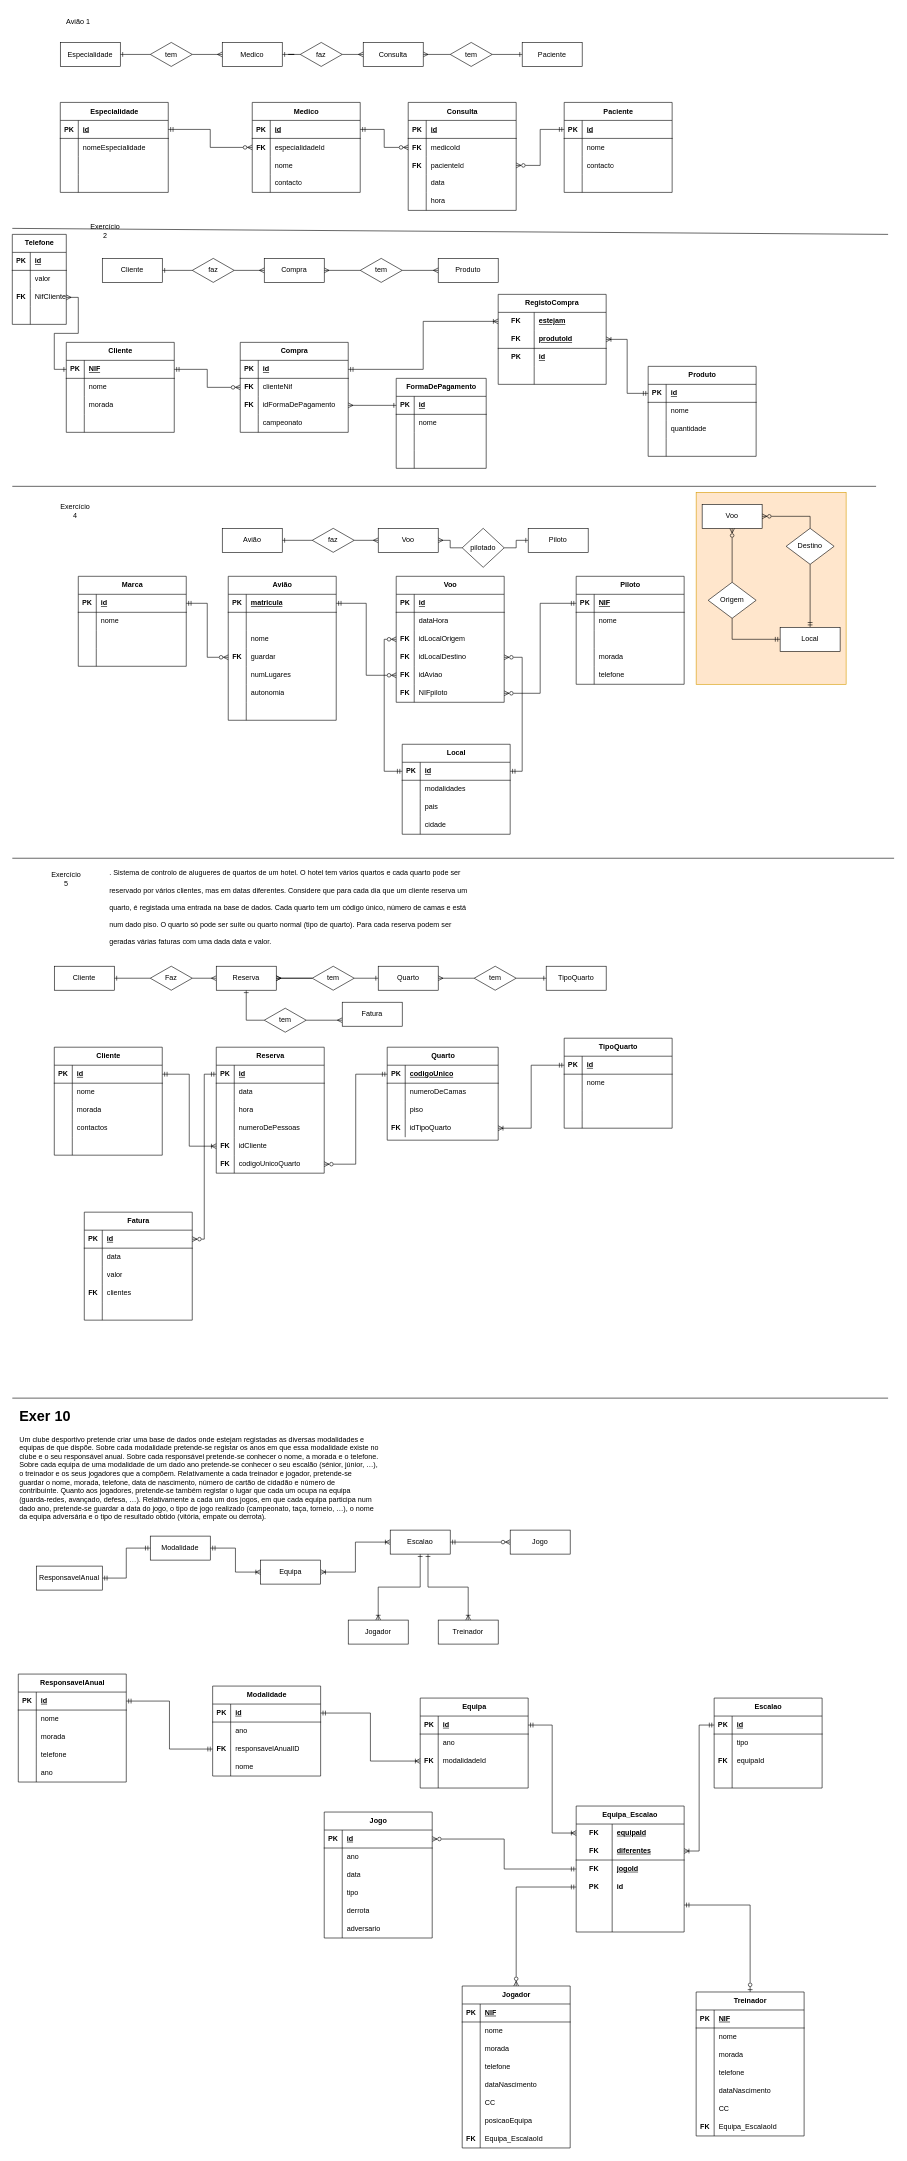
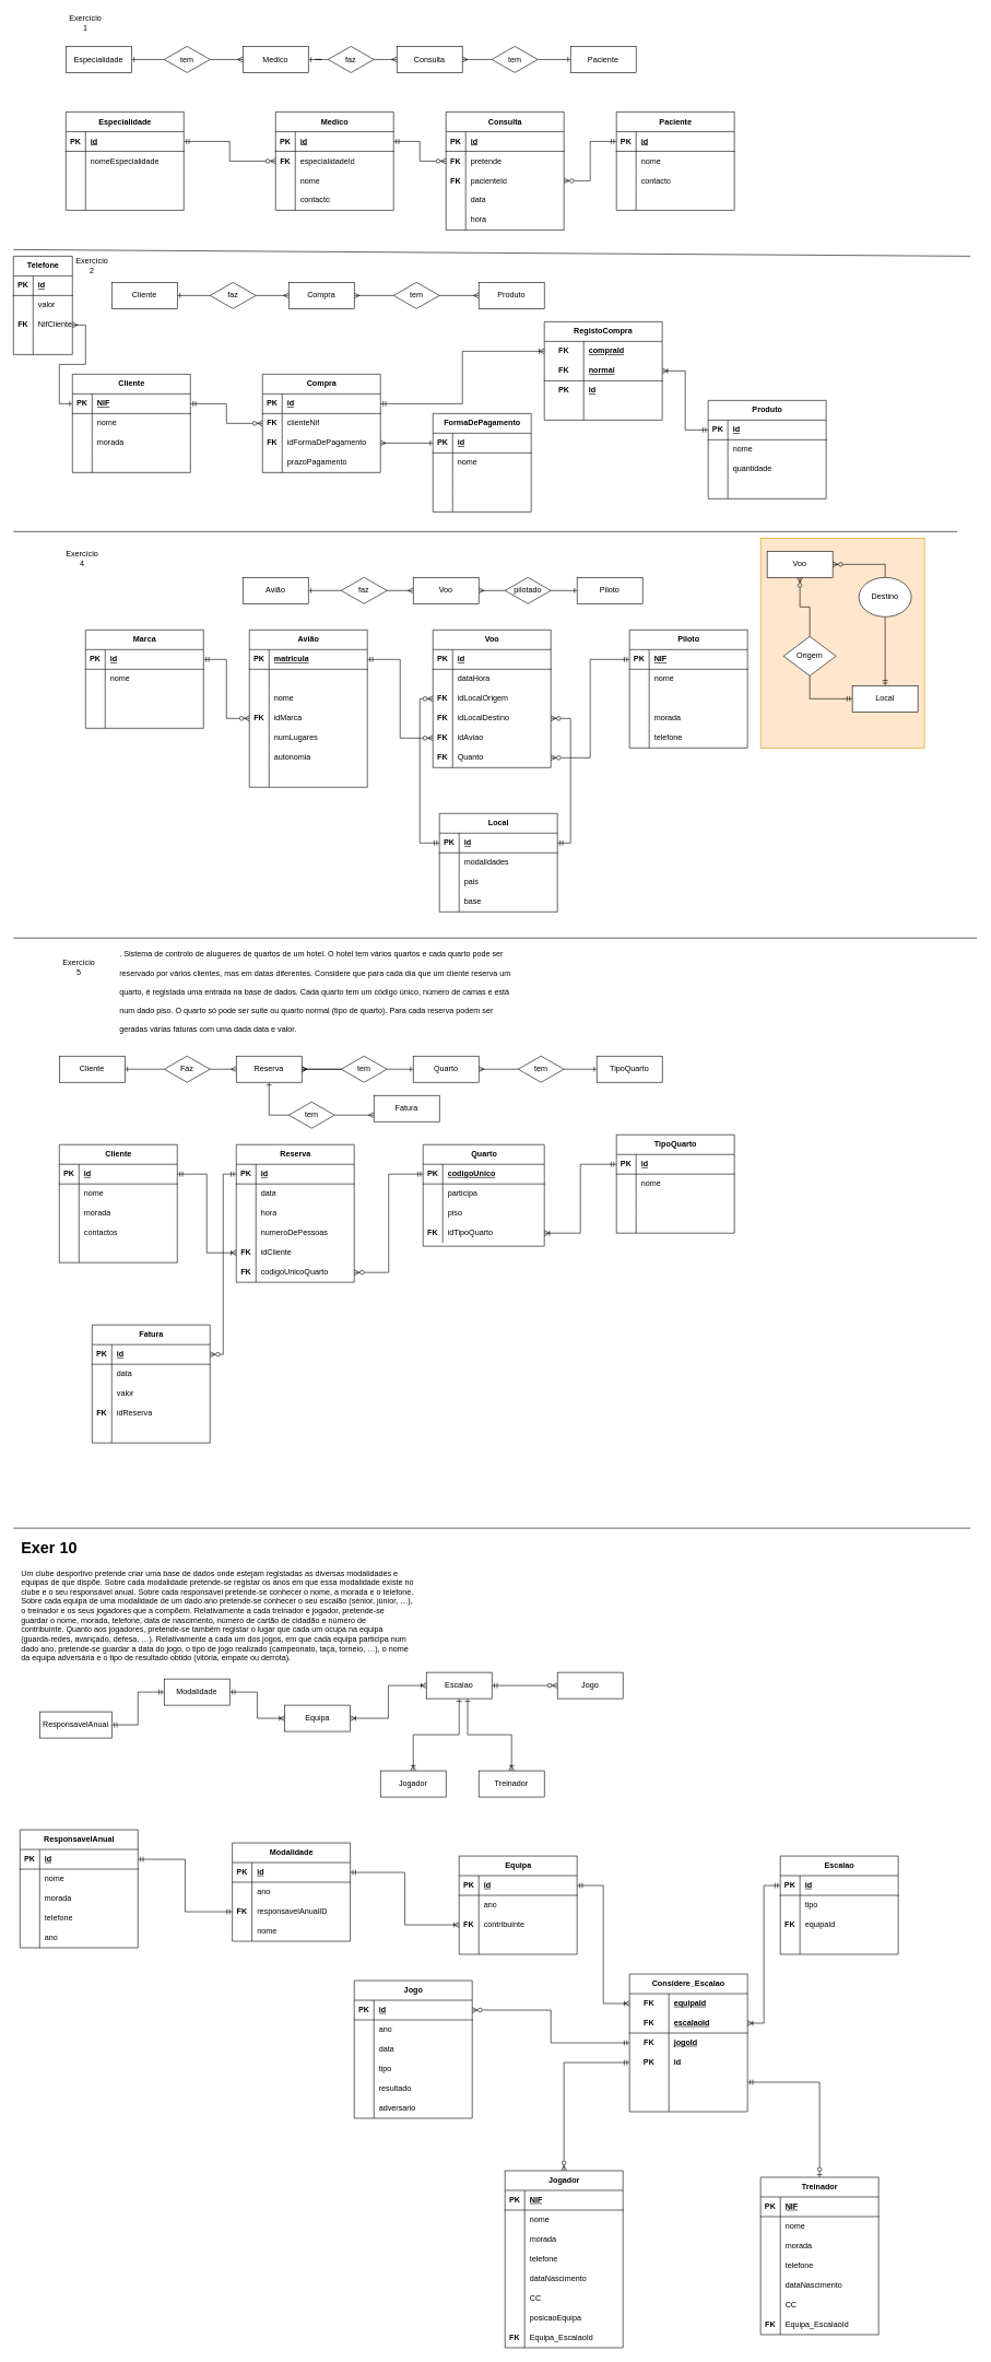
- <mxCell id="74" value="Avião 1" style="text;html=1;align=center;verticalAlign=middle;whiteSpace=wrap;rounded=0;" parent="3" vertex="1"><mxGeometry width="60" height="30" as="geometry" /></mxCell>
+ <mxCell id="74" value="Exercício 1" style="text;html=1;align=center;verticalAlign=middle;whiteSpace=wrap;rounded=0;" parent="3" vertex="1"><mxGeometry width="60" height="30" as="geometry" /></mxCell>
- <mxCell id="49" value="medicoId" style="shape=partialRectangle;connectable=0;fillColor=none;top=0;left=0;bottom=0;right=0;align=left;spacingLeft=6;overflow=hidden;whiteSpace=wrap;html=1;" parent="47" vertex="1"><mxGeometry x="30" width="150" height="30" as="geometry"><mxRectangle width="150" height="30" as="alternateBounds" /></mxGeometry></mxCell>
+ <mxCell id="49" value="pretende" style="shape=partialRectangle;connectable=0;fillColor=none;top=0;left=0;bottom=0;right=0;align=left;spacingLeft=6;overflow=hidden;whiteSpace=wrap;html=1;" parent="47" vertex="1"><mxGeometry x="30" width="150" height="30" as="geometry"><mxRectangle width="150" height="30" as="alternateBounds" /></mxGeometry></mxCell>
- <mxCell id="76" value="Exercício 2" style="text;html=1;align=center;verticalAlign=middle;whiteSpace=wrap;rounded=0;" parent="1" vertex="1"><mxGeometry x="145" y="370" width="60" height="30" as="geometry" /></mxCell>
+ <mxCell id="76" value="Exercício 2" style="text;html=1;align=center;verticalAlign=middle;whiteSpace=wrap;rounded=0;" parent="1" vertex="1"><mxGeometry x="110" y="390" width="60" height="30" as="geometry" /></mxCell>
- <mxCell id="128" value="estejam" style="shape=partialRectangle;connectable=0;fillColor=none;top=0;left=0;bottom=0;right=0;align=left;spacingLeft=6;fontStyle=5;overflow=hidden;html=1;whiteSpace=wrap;" parent="126" vertex="1"><mxGeometry x="60" width="120" height="30" as="geometry"><mxRectangle width="120" height="30" as="alternateBounds" /></mxGeometry></mxCell>
+ <mxCell id="128" value="compraId" style="shape=partialRectangle;connectable=0;fillColor=none;top=0;left=0;bottom=0;right=0;align=left;spacingLeft=6;fontStyle=5;overflow=hidden;html=1;whiteSpace=wrap;" parent="126" vertex="1"><mxGeometry x="60" width="120" height="30" as="geometry"><mxRectangle width="120" height="30" as="alternateBounds" /></mxGeometry></mxCell>
- <mxCell id="131" value="produtoId" style="shape=partialRectangle;connectable=0;fillColor=none;top=0;left=0;bottom=0;right=0;align=left;spacingLeft=6;fontStyle=5;overflow=hidden;html=1;whiteSpace=wrap;" parent="129" vertex="1"><mxGeometry x="60" width="120" height="30" as="geometry"><mxRectangle width="120" height="30" as="alternateBounds" /></mxGeometry></mxCell>
+ <mxCell id="131" value="normal" style="shape=partialRectangle;connectable=0;fillColor=none;top=0;left=0;bottom=0;right=0;align=left;spacingLeft=6;fontStyle=5;overflow=hidden;html=1;whiteSpace=wrap;" parent="129" vertex="1"><mxGeometry x="60" width="120" height="30" as="geometry"><mxRectangle width="120" height="30" as="alternateBounds" /></mxGeometry></mxCell>
- <mxCell id="111" value="campeonato" style="shape=partialRectangle;connectable=0;fillColor=none;top=0;left=0;bottom=0;right=0;align=left;spacingLeft=6;overflow=hidden;whiteSpace=wrap;html=1;" parent="109" vertex="1"><mxGeometry x="30" width="150" height="30" as="geometry"><mxRectangle width="150" height="30" as="alternateBounds" /></mxGeometry></mxCell>
+ <mxCell id="111" value="prazoPagamento" style="shape=partialRectangle;connectable=0;fillColor=none;top=0;left=0;bottom=0;right=0;align=left;spacingLeft=6;overflow=hidden;whiteSpace=wrap;html=1;" parent="109" vertex="1"><mxGeometry x="30" width="150" height="30" as="geometry"><mxRectangle width="150" height="30" as="alternateBounds" /></mxGeometry></mxCell>
- <mxCell id="521" value="Destino" style="rhombus;whiteSpace=wrap;html=1;" vertex="1" parent="1"><mxGeometry x="1310" y="880" width="80" height="60" as="geometry" /></mxCell>
+ <mxCell id="521" value="Destino" style="ellipse;whiteSpace=wrap;html=1;" vertex="1" parent="1"><mxGeometry x="1310" y="880" width="80" height="60" as="geometry" /></mxCell>
- <mxCell id="150" value="pilotado" style="shape=rhombus;perimeter=rhombusPerimeter;whiteSpace=wrap;html=1;align=center;" parent="1" vertex="1"><mxGeometry x="770" y="880" width="70" height="65" as="geometry" /></mxCell>
+ <mxCell id="150" value="pilotado" style="shape=rhombus;perimeter=rhombusPerimeter;whiteSpace=wrap;html=1;align=center;" parent="1" vertex="1"><mxGeometry x="770" y="880" width="70" height="40" as="geometry" /></mxCell>
- <mxCell id="519" value="Origem" style="rhombus;whiteSpace=wrap;html=1;" vertex="1" parent="1"><mxGeometry x="1180" y="970" width="80" height="60" as="geometry" /></mxCell>
+ <mxCell id="519" value="Origem" style="rhombus;whiteSpace=wrap;html=1;" vertex="1" parent="1"><mxGeometry x="1195" y="970" width="80" height="60" as="geometry" /></mxCell>
- <mxCell id="164" value="guardar" style="shape=partialRectangle;connectable=0;fillColor=none;top=0;left=0;bottom=0;right=0;align=left;spacingLeft=6;overflow=hidden;whiteSpace=wrap;html=1;" parent="162" vertex="1"><mxGeometry x="30" width="150" height="30" as="geometry"><mxRectangle width="150" height="30" as="alternateBounds" /></mxGeometry></mxCell>
+ <mxCell id="164" value="idMarca" style="shape=partialRectangle;connectable=0;fillColor=none;top=0;left=0;bottom=0;right=0;align=left;spacingLeft=6;overflow=hidden;whiteSpace=wrap;html=1;" parent="162" vertex="1"><mxGeometry x="30" width="150" height="30" as="geometry"><mxRectangle width="150" height="30" as="alternateBounds" /></mxGeometry></mxCell>
- <mxCell id="192" value="NIFpiloto" style="shape=partialRectangle;connectable=0;fillColor=none;top=0;left=0;bottom=0;right=0;align=left;spacingLeft=6;overflow=hidden;whiteSpace=wrap;html=1;" parent="190" vertex="1"><mxGeometry x="30" width="150" height="30" as="geometry"><mxRectangle width="150" height="30" as="alternateBounds" /></mxGeometry></mxCell>
+ <mxCell id="192" value="Quanto" style="shape=partialRectangle;connectable=0;fillColor=none;top=0;left=0;bottom=0;right=0;align=left;spacingLeft=6;overflow=hidden;whiteSpace=wrap;html=1;" parent="190" vertex="1"><mxGeometry x="30" width="150" height="30" as="geometry"><mxRectangle width="150" height="30" as="alternateBounds" /></mxGeometry></mxCell>
- <mxCell id="510" value="cidade" style="shape=partialRectangle;connectable=0;fillColor=none;top=0;left=0;bottom=0;right=0;align=left;spacingLeft=6;overflow=hidden;whiteSpace=wrap;html=1;" vertex="1" parent="508"><mxGeometry x="30" width="150" height="30" as="geometry"><mxRectangle width="150" height="30" as="alternateBounds" /></mxGeometry></mxCell>
+ <mxCell id="510" value="base" style="shape=partialRectangle;connectable=0;fillColor=none;top=0;left=0;bottom=0;right=0;align=left;spacingLeft=6;overflow=hidden;whiteSpace=wrap;html=1;" vertex="1" parent="508"><mxGeometry x="30" width="150" height="30" as="geometry"><mxRectangle width="150" height="30" as="alternateBounds" /></mxGeometry></mxCell>
- <mxCell id="212" value="Exercício 5" style="text;html=1;align=center;verticalAlign=middle;whiteSpace=wrap;rounded=0;" parent="1" vertex="1"><mxGeometry x="80" y="1450" width="60" height="30" as="geometry" /></mxCell>
+ <mxCell id="212" value="Exercício 5" style="text;html=1;align=center;verticalAlign=middle;whiteSpace=wrap;rounded=0;" parent="1" vertex="1"><mxGeometry x="90" y="1460" width="60" height="30" as="geometry" /></mxCell>
- <mxCell id="531" value="numeroDeCamas" style="shape=partialRectangle;connectable=0;fillColor=none;top=0;left=0;bottom=0;right=0;align=left;spacingLeft=6;overflow=hidden;whiteSpace=wrap;html=1;" vertex="1" parent="529"><mxGeometry x="30" width="155" height="30" as="geometry"><mxRectangle width="155" height="30" as="alternateBounds" /></mxGeometry></mxCell>
+ <mxCell id="531" value="participa" style="shape=partialRectangle;connectable=0;fillColor=none;top=0;left=0;bottom=0;right=0;align=left;spacingLeft=6;overflow=hidden;whiteSpace=wrap;html=1;" vertex="1" parent="529"><mxGeometry x="30" width="155" height="30" as="geometry"><mxRectangle width="155" height="30" as="alternateBounds" /></mxGeometry></mxCell>
- <mxCell id="289" value="clientes" style="shape=partialRectangle;connectable=0;fillColor=none;top=0;left=0;bottom=0;right=0;align=left;spacingLeft=6;overflow=hidden;whiteSpace=wrap;html=1;" parent="287" vertex="1"><mxGeometry x="30" width="150" height="30" as="geometry"><mxRectangle width="150" height="30" as="alternateBounds" /></mxGeometry></mxCell>
+ <mxCell id="289" value="idReserva" style="shape=partialRectangle;connectable=0;fillColor=none;top=0;left=0;bottom=0;right=0;align=left;spacingLeft=6;overflow=hidden;whiteSpace=wrap;html=1;" parent="287" vertex="1"><mxGeometry x="30" width="150" height="30" as="geometry"><mxRectangle width="150" height="30" as="alternateBounds" /></mxGeometry></mxCell>
- <mxCell id="346" value="modalidadeId" style="shape=partialRectangle;connectable=0;fillColor=none;top=0;left=0;bottom=0;right=0;align=left;spacingLeft=6;overflow=hidden;whiteSpace=wrap;html=1;" parent="344" vertex="1"><mxGeometry x="30" width="150" height="30" as="geometry"><mxRectangle width="150" height="30" as="alternateBounds" /></mxGeometry></mxCell>
+ <mxCell id="346" value="contribuinte" style="shape=partialRectangle;connectable=0;fillColor=none;top=0;left=0;bottom=0;right=0;align=left;spacingLeft=6;overflow=hidden;whiteSpace=wrap;html=1;" parent="344" vertex="1"><mxGeometry x="30" width="150" height="30" as="geometry"><mxRectangle width="150" height="30" as="alternateBounds" /></mxGeometry></mxCell>
- <mxCell id="364" value="Equipa_Escalao" style="shape=table;startSize=30;container=1;collapsible=1;childLayout=tableLayout;fixedRows=1;rowLines=0;fontStyle=1;align=center;resizeLast=1;html=1;whiteSpace=wrap;" parent="1" vertex="1"><mxGeometry x="960" y="3010" width="180" height="210" as="geometry" /></mxCell>
+ <mxCell id="364" value="Considere_Escalao" style="shape=table;startSize=30;container=1;collapsible=1;childLayout=tableLayout;fixedRows=1;rowLines=0;fontStyle=1;align=center;resizeLast=1;html=1;whiteSpace=wrap;" parent="1" vertex="1"><mxGeometry x="960" y="3010" width="180" height="210" as="geometry" /></mxCell>
- <mxCell id="370" value="diferentes" style="shape=partialRectangle;connectable=0;fillColor=none;top=0;left=0;bottom=0;right=0;align=left;spacingLeft=6;fontStyle=5;overflow=hidden;html=1;whiteSpace=wrap;" parent="368" vertex="1"><mxGeometry x="60" width="120" height="30" as="geometry"><mxRectangle width="120" height="30" as="alternateBounds" /></mxGeometry></mxCell>
+ <mxCell id="370" value="escalaoId" style="shape=partialRectangle;connectable=0;fillColor=none;top=0;left=0;bottom=0;right=0;align=left;spacingLeft=6;fontStyle=5;overflow=hidden;html=1;whiteSpace=wrap;" parent="368" vertex="1"><mxGeometry x="60" width="120" height="30" as="geometry"><mxRectangle width="120" height="30" as="alternateBounds" /></mxGeometry></mxCell>
- <mxCell id="451" value="derrota" style="shape=partialRectangle;connectable=0;fillColor=none;top=0;left=0;bottom=0;right=0;align=left;spacingLeft=6;overflow=hidden;whiteSpace=wrap;html=1;" parent="449" vertex="1"><mxGeometry x="30" width="150" height="30" as="geometry"><mxRectangle width="150" height="30" as="alternateBounds" /></mxGeometry></mxCell>
+ <mxCell id="451" value="resultado" style="shape=partialRectangle;connectable=0;fillColor=none;top=0;left=0;bottom=0;right=0;align=left;spacingLeft=6;overflow=hidden;whiteSpace=wrap;html=1;" parent="449" vertex="1"><mxGeometry x="30" width="150" height="30" as="geometry"><mxRectangle width="150" height="30" as="alternateBounds" /></mxGeometry></mxCell>
